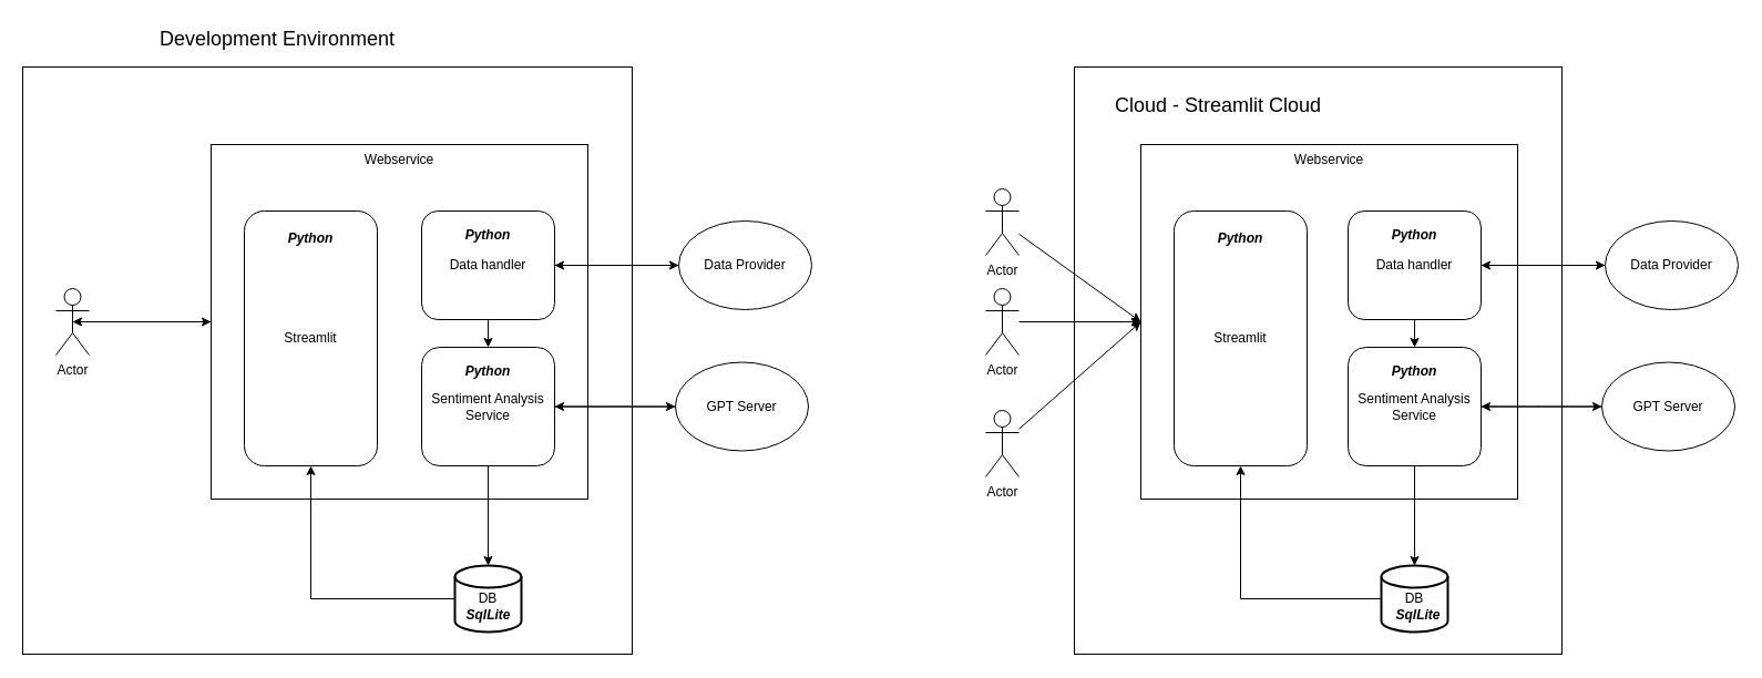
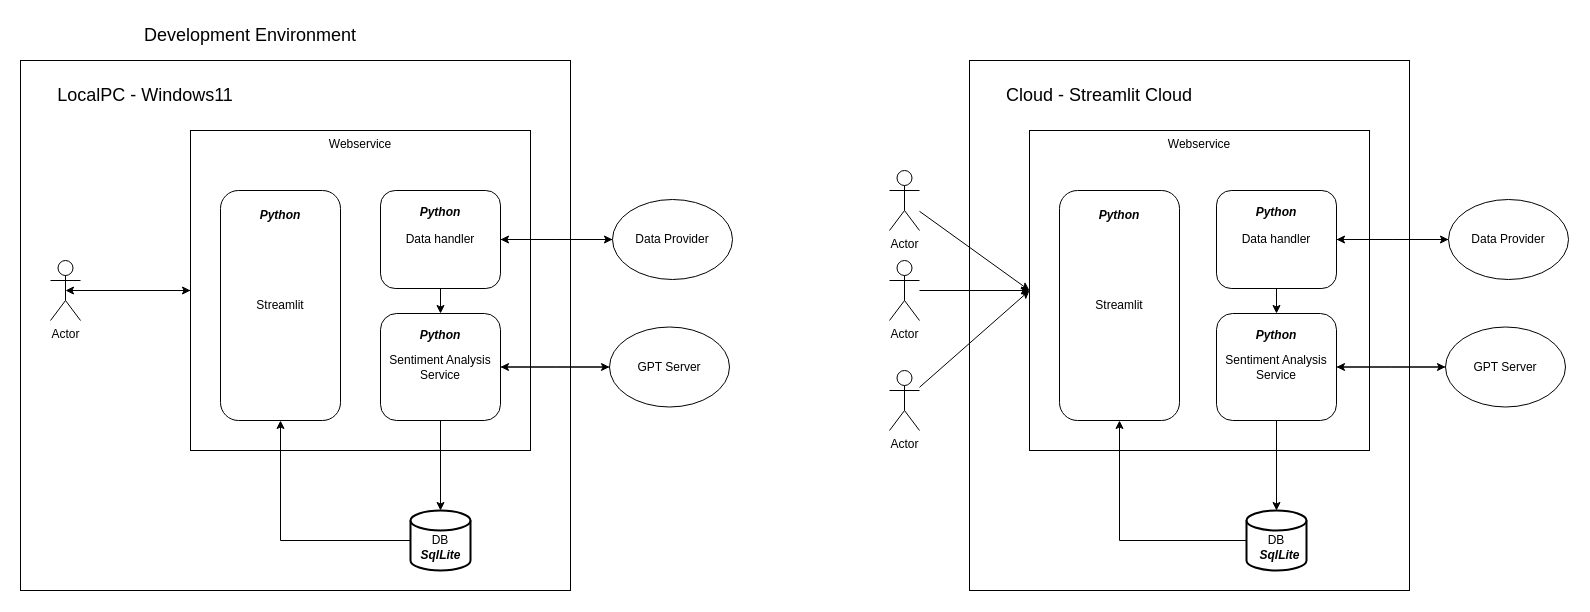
+ <mxCell id="16" value="&lt;font style=&quot;font-size: 18px;&quot;&gt;LocalPC - Windows11&lt;/font&gt;" style="text;html=1;align=center;verticalAlign=middle;whiteSpace=wrap;rounded=0;" parent="1" vertex="1"><mxGeometry x="30" y="80" width="230" height="30" as="geometry" /></mxCell>
